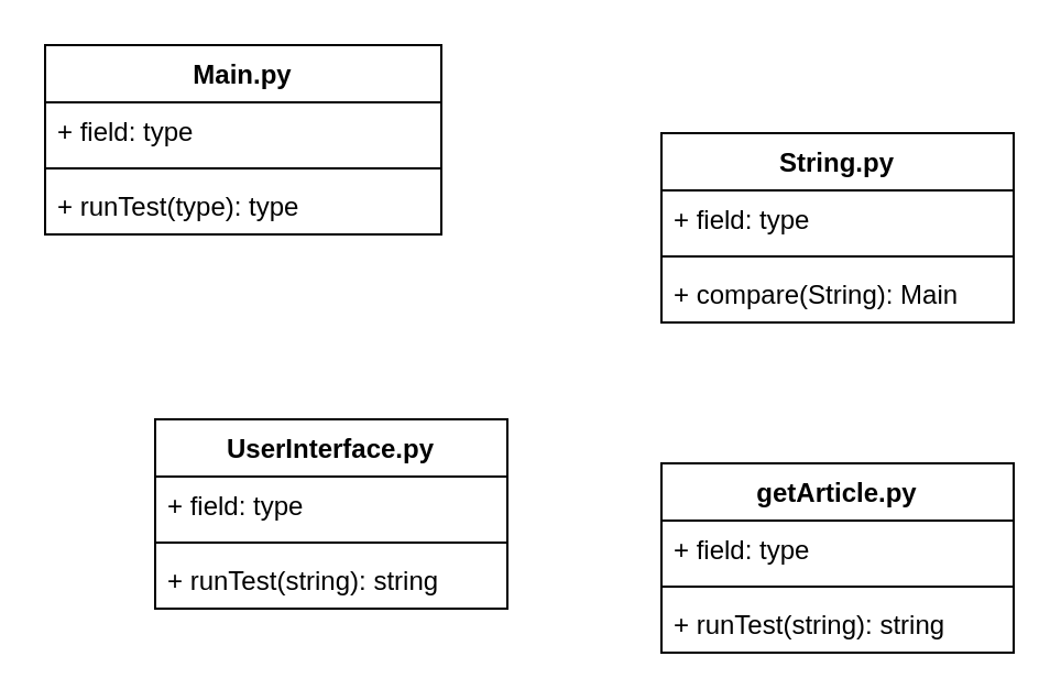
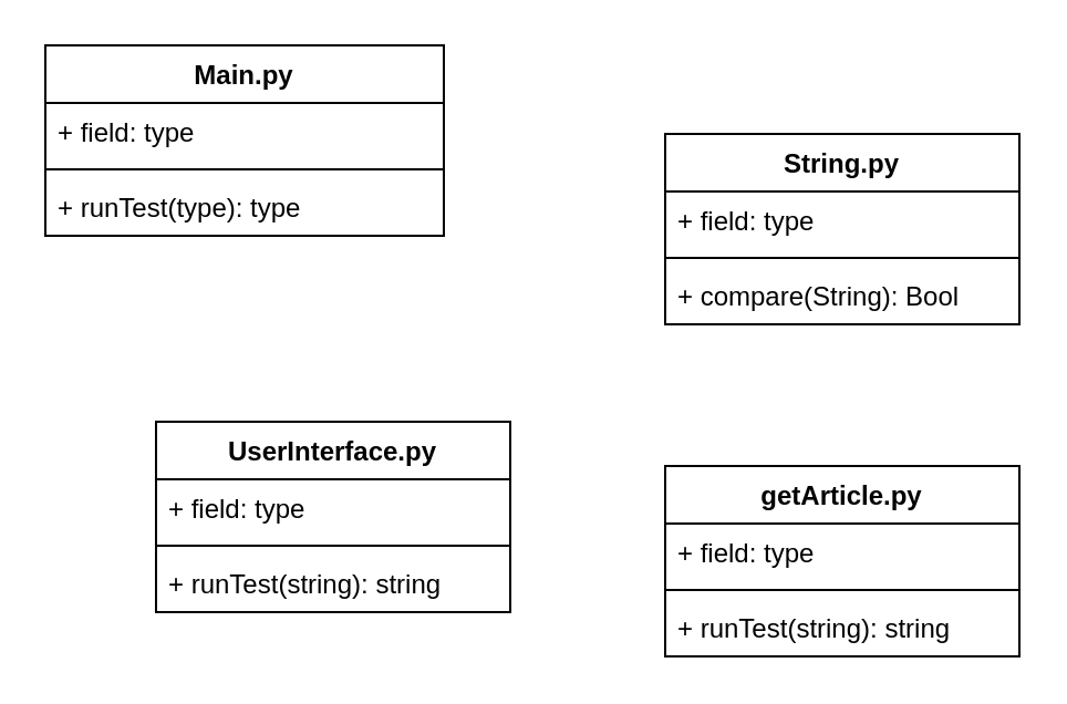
- <mxCell id="13" value="+ compare(String): Main" style="text;strokeColor=none;fillColor=none;align=left;verticalAlign=top;spacingLeft=4;spacingRight=4;overflow=hidden;rotatable=0;points=[[0,0.5],[1,0.5]];portConstraint=eastwest;" parent="10" vertex="1"><mxGeometry y="60" width="160" height="26" as="geometry" /></mxCell>
+ <mxCell id="13" value="+ compare(String): Bool" style="text;strokeColor=none;fillColor=none;align=left;verticalAlign=top;spacingLeft=4;spacingRight=4;overflow=hidden;rotatable=0;points=[[0,0.5],[1,0.5]];portConstraint=eastwest;" parent="10" vertex="1"><mxGeometry y="60" width="160" height="26" as="geometry" /></mxCell>
